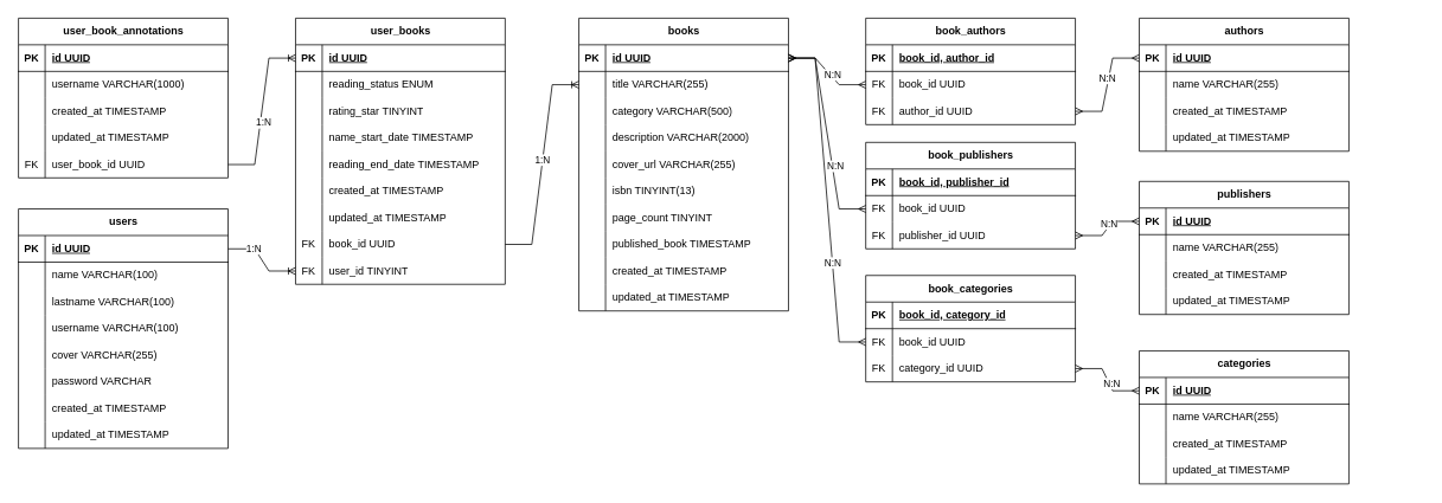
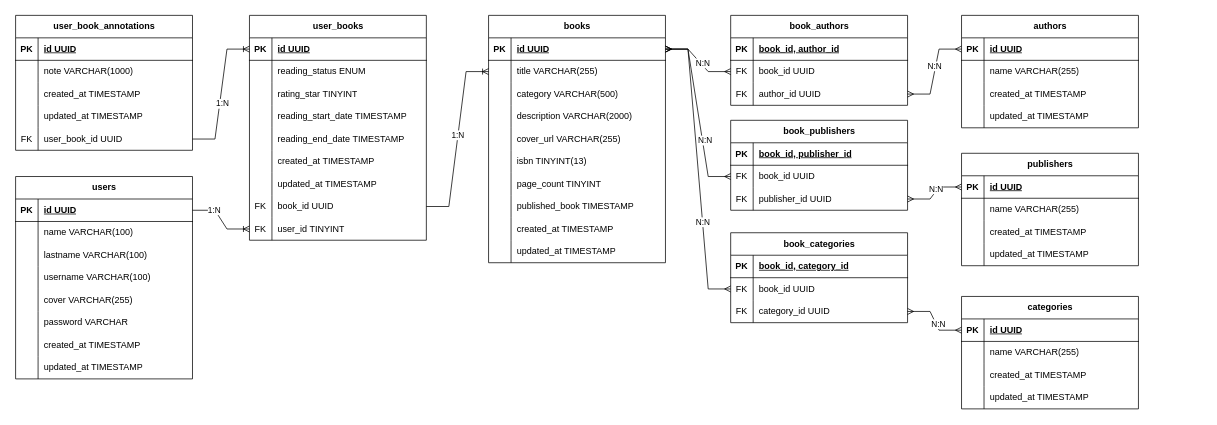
- <mxCell id="177" value="username VARCHAR(1000)" style="shape=partialRectangle;connectable=0;fillColor=none;top=0;left=0;bottom=0;right=0;align=left;spacingLeft=6;overflow=hidden;whiteSpace=wrap;html=1;" vertex="1" parent="175"><mxGeometry x="30" width="206" height="30" as="geometry"><mxRectangle width="206" height="30" as="alternateBounds" /></mxGeometry></mxCell>
+ <mxCell id="177" value="note VARCHAR(1000)" style="shape=partialRectangle;connectable=0;fillColor=none;top=0;left=0;bottom=0;right=0;align=left;spacingLeft=6;overflow=hidden;whiteSpace=wrap;html=1;" vertex="1" parent="175"><mxGeometry x="30" width="206" height="30" as="geometry"><mxRectangle width="206" height="30" as="alternateBounds" /></mxGeometry></mxCell>
- <mxCell id="126" value="name_start_date TIMESTAMP" style="shape=partialRectangle;connectable=0;fillColor=none;top=0;left=0;bottom=0;right=0;align=left;spacingLeft=6;overflow=hidden;whiteSpace=wrap;html=1;" vertex="1" parent="124"><mxGeometry x="30" width="206" height="30" as="geometry"><mxRectangle width="206" height="30" as="alternateBounds" /></mxGeometry></mxCell>
+ <mxCell id="126" value="reading_start_date TIMESTAMP" style="shape=partialRectangle;connectable=0;fillColor=none;top=0;left=0;bottom=0;right=0;align=left;spacingLeft=6;overflow=hidden;whiteSpace=wrap;html=1;" vertex="1" parent="124"><mxGeometry x="30" width="206" height="30" as="geometry"><mxRectangle width="206" height="30" as="alternateBounds" /></mxGeometry></mxCell>
